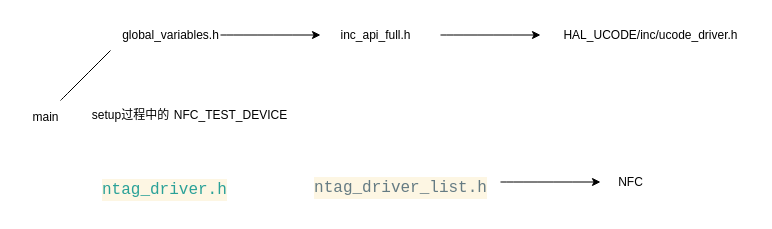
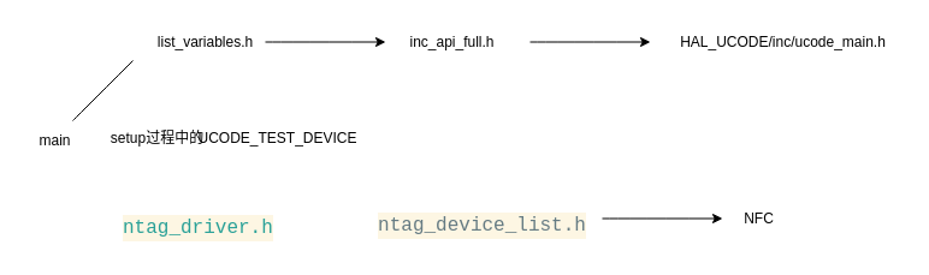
- <mxCell id="3" value="global_variables.h" style="text;html=1;align=center;verticalAlign=middle;resizable=0;points=[];autosize=1;strokeColor=none;fillColor=none;" vertex="1" parent="1"><mxGeometry x="110" y="20" width="120" height="30" as="geometry" /></mxCell>
+ <mxCell id="3" value="list_variables.h" style="text;html=1;align=center;verticalAlign=middle;resizable=0;points=[];autosize=1;strokeColor=none;fillColor=none;" vertex="1" parent="1"><mxGeometry x="110" y="20" width="120" height="30" as="geometry" /></mxCell>
- <mxCell id="6" value="HAL_UCODE/inc/ucode_driver.h" style="text;html=1;align=center;verticalAlign=middle;resizable=0;points=[];autosize=1;strokeColor=none;fillColor=none;" vertex="1" parent="1"><mxGeometry x="550" y="20" width="200" height="30" as="geometry" /></mxCell>
+ <mxCell id="6" value="HAL_UCODE/inc/ucode_main.h" style="text;html=1;align=center;verticalAlign=middle;resizable=0;points=[];autosize=1;strokeColor=none;fillColor=none;" vertex="1" parent="1"><mxGeometry x="550" y="20" width="200" height="30" as="geometry" /></mxCell>
- <mxCell id="9" value="NFC_TEST_DEVICE" style="text;html=1;align=center;verticalAlign=middle;resizable=0;points=[];autosize=1;strokeColor=none;fillColor=none;" vertex="1" parent="1"><mxGeometry x="160" y="100" width="140" height="30" as="geometry" /></mxCell>
+ <mxCell id="9" value="UCODE_TEST_DEVICE" style="text;html=1;align=center;verticalAlign=middle;resizable=0;points=[];autosize=1;strokeColor=none;fillColor=none;" vertex="1" parent="1"><mxGeometry x="160" y="100" width="140" height="30" as="geometry" /></mxCell>
- <mxCell id="12" value="&lt;div style=&quot;color: rgb(101, 123, 131); background-color: rgb(253, 246, 227); font-family: Consolas, &amp;quot;Courier New&amp;quot;, monospace; font-size: 16px; line-height: 22px;&quot;&gt;ntag_driver_list.h&lt;/div&gt;" style="text;html=1;align=center;verticalAlign=middle;resizable=0;points=[];autosize=1;strokeColor=none;fillColor=none;" vertex="1" parent="1"><mxGeometry x="310" y="167" width="180" height="40" as="geometry" /></mxCell>
+ <mxCell id="12" value="&lt;div style=&quot;color: rgb(101, 123, 131); background-color: rgb(253, 246, 227); font-family: Consolas, &amp;quot;Courier New&amp;quot;, monospace; font-size: 16px; line-height: 22px;&quot;&gt;ntag_device_list.h&lt;/div&gt;" style="text;html=1;align=center;verticalAlign=middle;resizable=0;points=[];autosize=1;strokeColor=none;fillColor=none;" vertex="1" parent="1"><mxGeometry x="310" y="167" width="180" height="40" as="geometry" /></mxCell>
